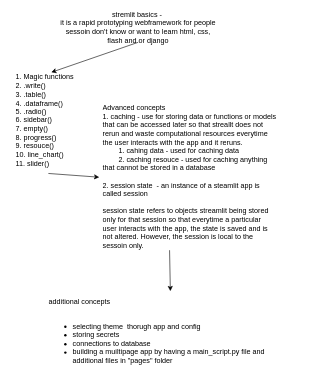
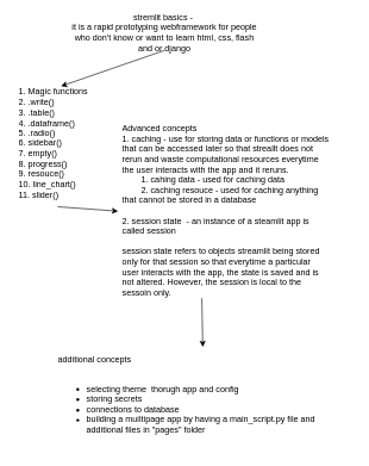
- <mxCell id="2" value="stremlit basics -&amp;nbsp;&lt;div&gt;it is a rapid prototyping webframework for people sessoin don't know or want to learn html, css, flash and or django&lt;/div&gt;" style="text;html=1;align=center;verticalAlign=middle;whiteSpace=wrap;rounded=0;" vertex="1" parent="1"><mxGeometry x="95" y="20" width="270" height="50" as="geometry" /></mxCell>
+ <mxCell id="2" value="stremlit basics -&amp;nbsp;&lt;div&gt;it is a rapid prototyping webframework for people who don't know or want to learn html, css, flash and or django&lt;/div&gt;" style="text;html=1;align=center;verticalAlign=middle;whiteSpace=wrap;rounded=0;" vertex="1" parent="1"><mxGeometry x="95" y="20" width="270" height="50" as="geometry" /></mxCell>
